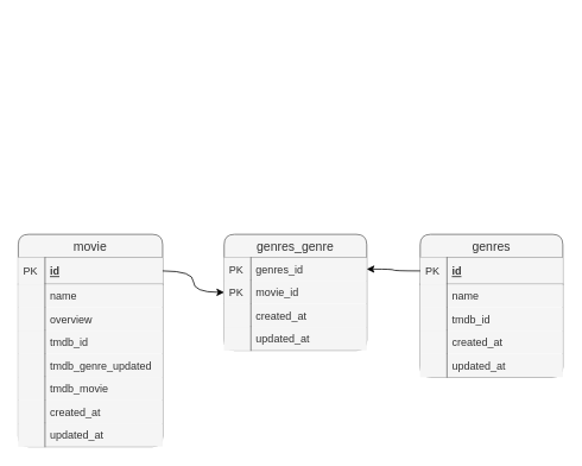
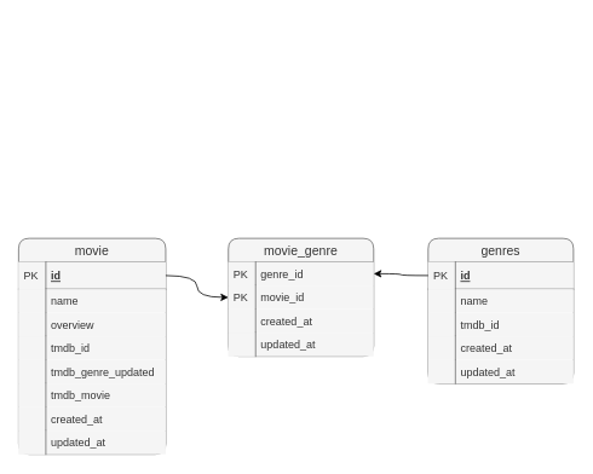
- <mxCell id="33" value="genres_genre" style="swimlane;fontStyle=0;childLayout=stackLayout;horizontal=1;startSize=26;fillColor=#f5f5f5;horizontalStack=0;resizeParent=1;resizeParentMax=0;resizeLast=0;collapsible=1;marginBottom=0;swimlaneFillColor=#ffffff;align=center;fontSize=14;strokeColor=#666666;fontColor=#333333;rounded=1;" parent="1" vertex="1"><mxGeometry x="251" y="262" width="160" height="130" as="geometry"><mxRectangle x="500" y="340" width="60" height="26" as="alternateBounds" /></mxGeometry></mxCell>
+ <mxCell id="33" value="movie_genre" style="swimlane;fontStyle=0;childLayout=stackLayout;horizontal=1;startSize=26;fillColor=#f5f5f5;horizontalStack=0;resizeParent=1;resizeParentMax=0;resizeLast=0;collapsible=1;marginBottom=0;swimlaneFillColor=#ffffff;align=center;fontSize=14;strokeColor=#666666;fontColor=#333333;rounded=1;" parent="1" vertex="1"><mxGeometry x="251" y="262" width="160" height="130" as="geometry"><mxRectangle x="500" y="340" width="60" height="26" as="alternateBounds" /></mxGeometry></mxCell>
- <mxCell id="34" value="genres_id" style="shape=partialRectangle;top=0;left=0;right=0;bottom=0;align=left;verticalAlign=top;fillColor=#f5f5f5;spacingLeft=34;spacingRight=4;overflow=hidden;rotatable=0;points=[[0,0.5],[1,0.5]];portConstraint=eastwest;dropTarget=0;fontSize=12;fontColor=#333333;strokeColor=#666666;rounded=1;" parent="33" vertex="1"><mxGeometry y="26" width="160" height="26" as="geometry" /></mxCell>
+ <mxCell id="34" value="genre_id" style="shape=partialRectangle;top=0;left=0;right=0;bottom=0;align=left;verticalAlign=top;fillColor=#f5f5f5;spacingLeft=34;spacingRight=4;overflow=hidden;rotatable=0;points=[[0,0.5],[1,0.5]];portConstraint=eastwest;dropTarget=0;fontSize=12;fontColor=#333333;strokeColor=#666666;rounded=1;" parent="33" vertex="1"><mxGeometry y="26" width="160" height="26" as="geometry" /></mxCell>
